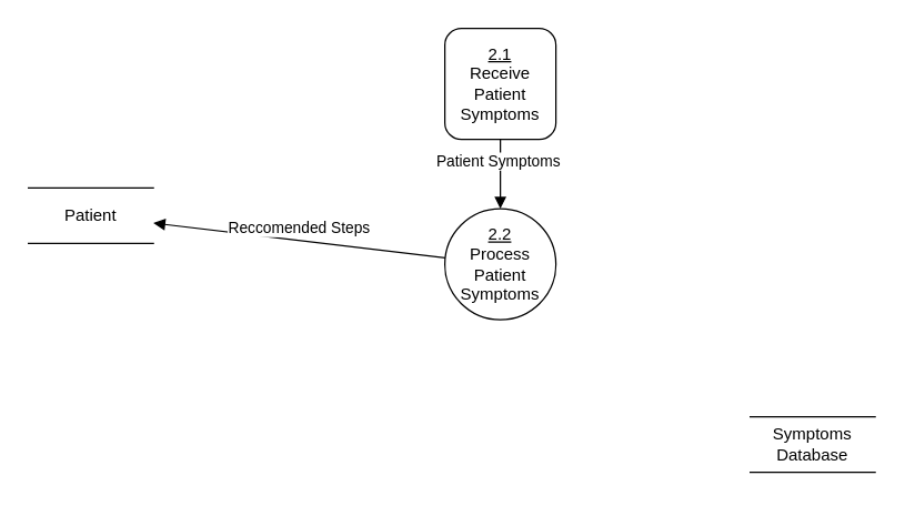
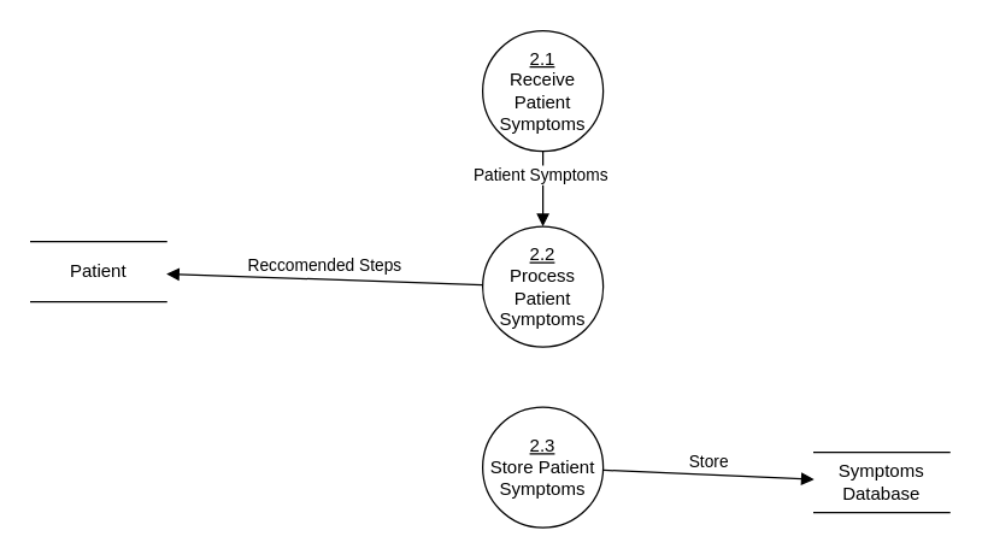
- <mxCell id="2" value="&lt;u&gt;2.1&lt;/u&gt;&lt;div&gt;Receive Patient Symptoms&lt;/div&gt;" style="whiteSpace=wrap;html=1;aspect=fixed;rounded=1;" vertex="1" parent="1"><mxGeometry x="320" y="20" width="80" height="80" as="geometry" /></mxCell>
+ <mxCell id="2" value="&lt;u&gt;2.1&lt;/u&gt;&lt;div&gt;Receive Patient Symptoms&lt;/div&gt;" style="ellipse;whiteSpace=wrap;html=1;aspect=fixed;" vertex="1" parent="1"><mxGeometry x="320" y="20" width="80" height="80" as="geometry" /></mxCell>
- <mxCell id="4" value="Patient" style="shape=partialRectangle;whiteSpace=wrap;html=1;left=0;right=0;fillColor=none;" vertex="1" parent="1"><mxGeometry x="20" y="135" width="90" height="40" as="geometry" /></mxCell>
+ <mxCell id="4" value="Patient" style="shape=partialRectangle;whiteSpace=wrap;html=1;left=0;right=0;fillColor=none;" vertex="1" parent="1"><mxGeometry x="20" y="160" width="90" height="40" as="geometry" /></mxCell>
+ <mxCell id="5" value="&lt;u&gt;2.3&lt;/u&gt;&lt;div&gt;Store Patient Symptoms&lt;/div&gt;" style="ellipse;whiteSpace=wrap;html=1;aspect=fixed;" vertex="1" parent="1"><mxGeometry x="320" y="270" width="80" height="80" as="geometry" /></mxCell>
+ <mxCell id="7" value="Store" style="html=1;verticalAlign=bottom;endArrow=block;curved=0;rounded=0;" edge="1" parent="1" source="5" target="6"><mxGeometry width="80" relative="1" as="geometry"><mxPoint x="420" y="280" as="sourcePoint" /><mxPoint x="500" y="280" as="targetPoint" /></mxGeometry></mxCell>
